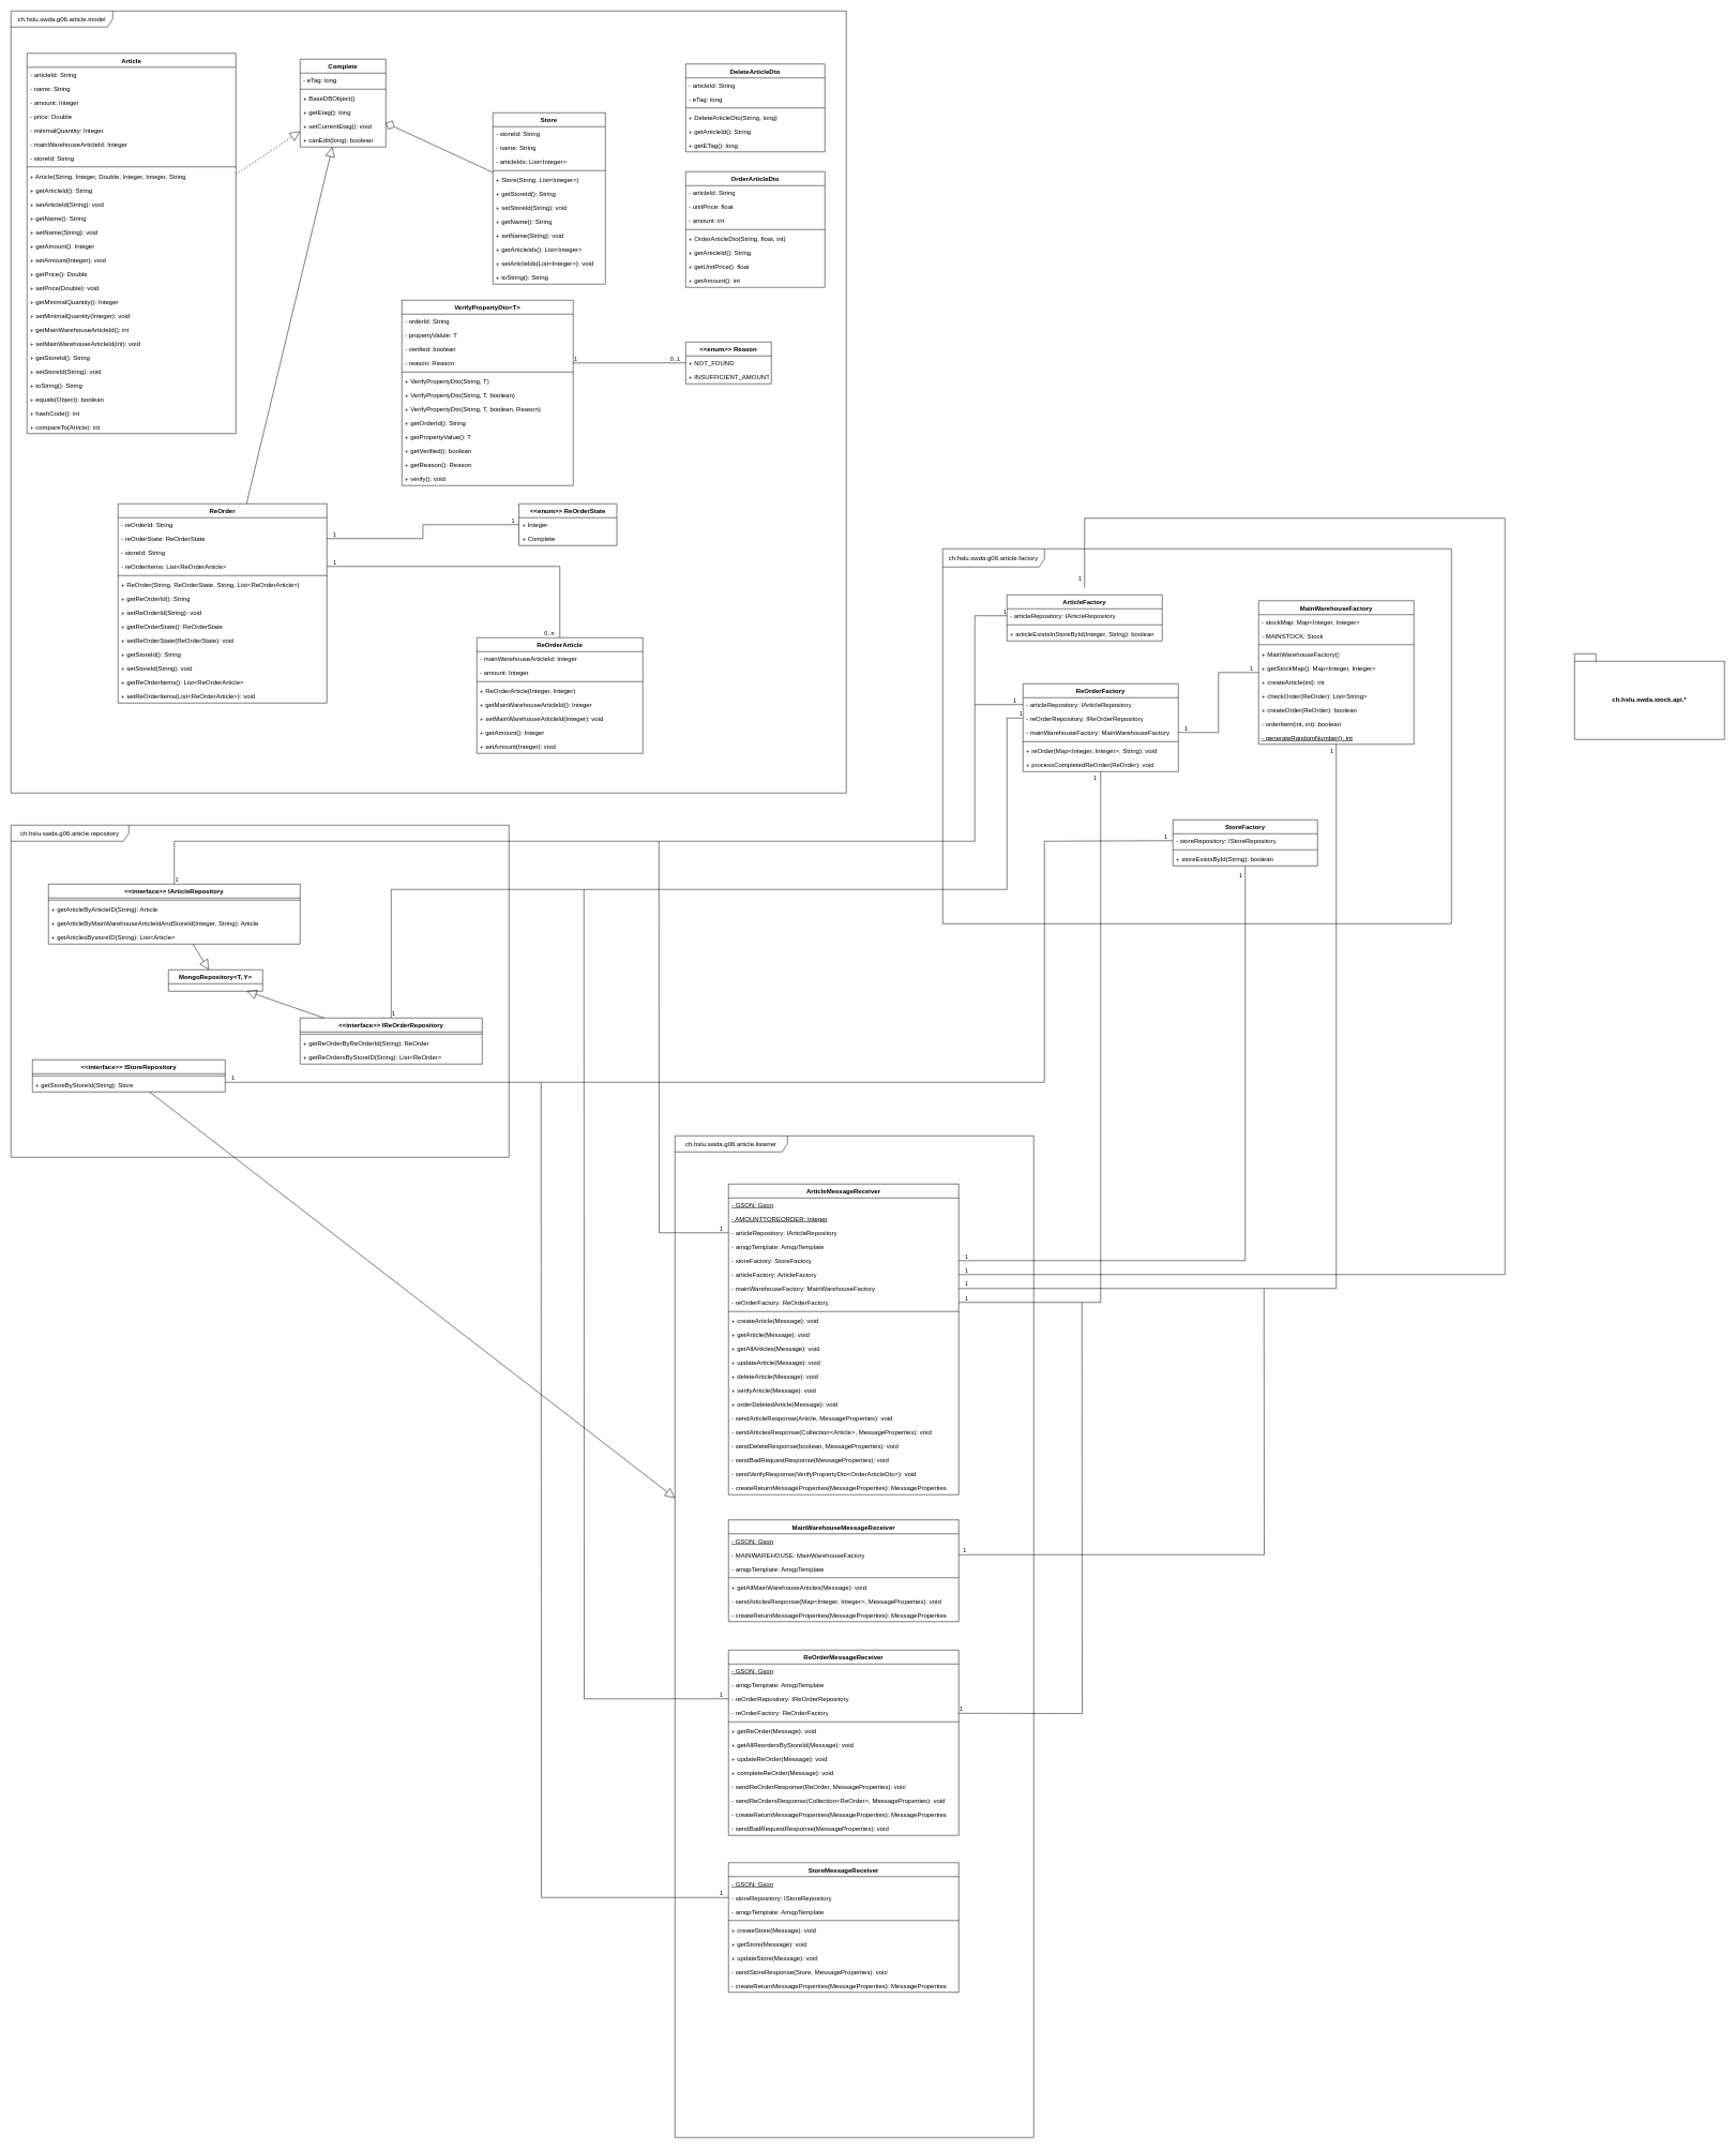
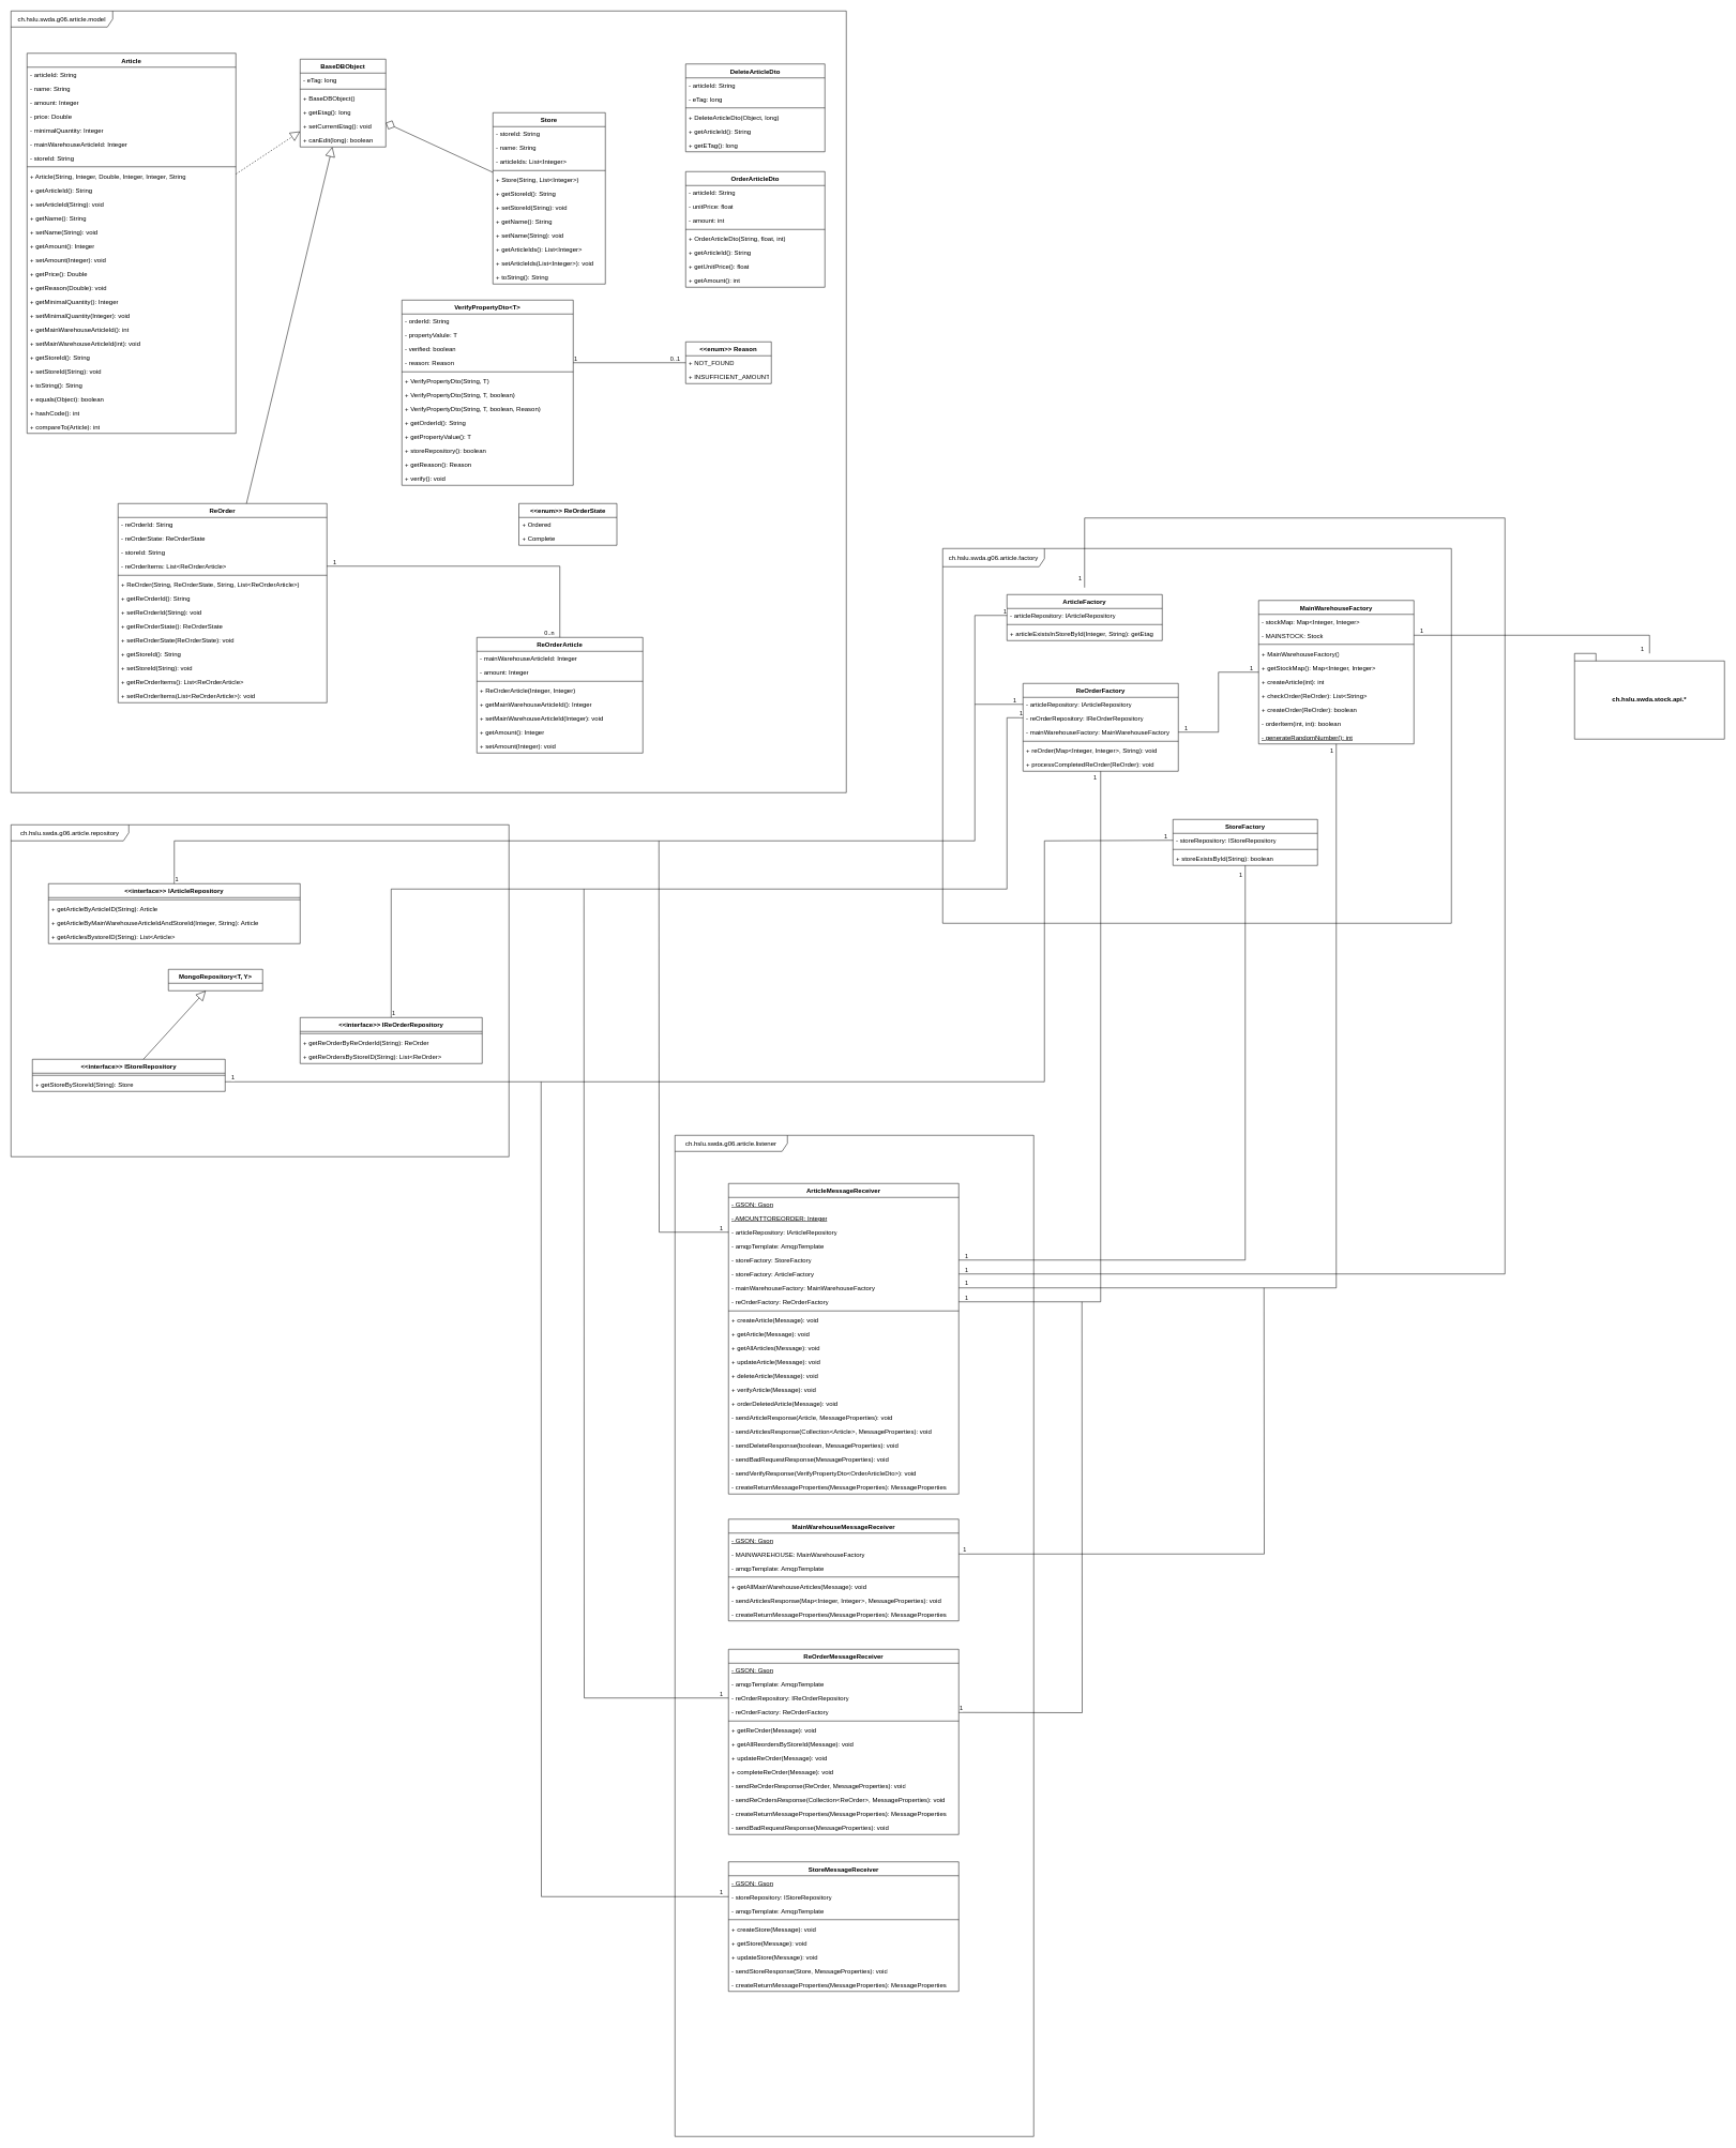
- <mxCell id="3" value="Complete" style="swimlane;fontStyle=1;align=center;verticalAlign=top;childLayout=stackLayout;horizontal=1;startSize=26;horizontalStack=0;resizeParent=1;resizeParentMax=0;resizeLast=0;collapsible=1;marginBottom=0;whiteSpace=wrap;html=1;" vertex="1" parent="1"><mxGeometry x="560" y="110" width="160" height="164" as="geometry" /></mxCell>
+ <mxCell id="3" value="BaseDBObject" style="swimlane;fontStyle=1;align=center;verticalAlign=top;childLayout=stackLayout;horizontal=1;startSize=26;horizontalStack=0;resizeParent=1;resizeParentMax=0;resizeLast=0;collapsible=1;marginBottom=0;whiteSpace=wrap;html=1;" vertex="1" parent="1"><mxGeometry x="560" y="110" width="160" height="164" as="geometry" /></mxCell>
- <mxCell id="43" value="+ DeleteArticleDto(String, long)" style="text;strokeColor=none;fillColor=none;align=left;verticalAlign=top;spacingLeft=4;spacingRight=4;overflow=hidden;rotatable=0;points=[[0,0.5],[1,0.5]];portConstraint=eastwest;whiteSpace=wrap;html=1;" vertex="1" parent="39"><mxGeometry y="86" width="260" height="26" as="geometry" /></mxCell>
+ <mxCell id="43" value="+ DeleteArticleDto(Object, long)" style="text;strokeColor=none;fillColor=none;align=left;verticalAlign=top;spacingLeft=4;spacingRight=4;overflow=hidden;rotatable=0;points=[[0,0.5],[1,0.5]];portConstraint=eastwest;whiteSpace=wrap;html=1;" vertex="1" parent="39"><mxGeometry y="86" width="260" height="26" as="geometry" /></mxCell>
- <mxCell id="27" value="+ setPrice(Double): void" style="text;strokeColor=none;fillColor=none;align=left;verticalAlign=top;spacingLeft=4;spacingRight=4;overflow=hidden;rotatable=0;points=[[0,0.5],[1,0.5]];portConstraint=eastwest;whiteSpace=wrap;html=1;" vertex="1" parent="10"><mxGeometry y="424" width="390" height="26" as="geometry" /></mxCell>
+ <mxCell id="27" value="+ getReason(Double): void" style="text;strokeColor=none;fillColor=none;align=left;verticalAlign=top;spacingLeft=4;spacingRight=4;overflow=hidden;rotatable=0;points=[[0,0.5],[1,0.5]];portConstraint=eastwest;whiteSpace=wrap;html=1;" vertex="1" parent="10"><mxGeometry y="424" width="390" height="26" as="geometry" /></mxCell>
- <mxCell id="117" value="+ getVerified(): boolean" style="text;strokeColor=none;fillColor=none;align=left;verticalAlign=top;spacingLeft=4;spacingRight=4;overflow=hidden;rotatable=0;points=[[0,0.5],[1,0.5]];portConstraint=eastwest;whiteSpace=wrap;html=1;" vertex="1" parent="106"><mxGeometry y="268" width="320" height="26" as="geometry" /></mxCell>
+ <mxCell id="117" value="+ storeRepository(): boolean" style="text;strokeColor=none;fillColor=none;align=left;verticalAlign=top;spacingLeft=4;spacingRight=4;overflow=hidden;rotatable=0;points=[[0,0.5],[1,0.5]];portConstraint=eastwest;whiteSpace=wrap;html=1;" vertex="1" parent="106"><mxGeometry y="268" width="320" height="26" as="geometry" /></mxCell>
- <mxCell id="87" value="+ Integer" style="text;strokeColor=none;fillColor=none;align=left;verticalAlign=top;spacingLeft=4;spacingRight=4;overflow=hidden;rotatable=0;points=[[0,0.5],[1,0.5]];portConstraint=eastwest;whiteSpace=wrap;html=1;" vertex="1" parent="86"><mxGeometry y="26" width="183" height="26" as="geometry" /></mxCell>
+ <mxCell id="87" value="+ Ordered" style="text;strokeColor=none;fillColor=none;align=left;verticalAlign=top;spacingLeft=4;spacingRight=4;overflow=hidden;rotatable=0;points=[[0,0.5],[1,0.5]];portConstraint=eastwest;whiteSpace=wrap;html=1;" vertex="1" parent="86"><mxGeometry y="26" width="183" height="26" as="geometry" /></mxCell>
- <mxCell id="89" value="" style="endArrow=none;html=1;edgeStyle=orthogonalEdgeStyle;rounded=0;" edge="1" parent="1" source="60" target="86"><mxGeometry relative="1" as="geometry"><mxPoint x="790" y="940" as="sourcePoint" /><mxPoint x="950" y="940" as="targetPoint" /></mxGeometry></mxCell>
- <mxCell id="90" value="1" style="edgeLabel;resizable=0;html=1;align=left;verticalAlign=bottom;" connectable="0" vertex="1" parent="89"><mxGeometry x="-1" relative="1" as="geometry"><mxPoint x="10" as="offset" /></mxGeometry></mxCell>
- <mxCell id="91" value="1" style="edgeLabel;resizable=0;html=1;align=right;verticalAlign=bottom;" connectable="0" vertex="1" parent="89"><mxGeometry x="1" relative="1" as="geometry"><mxPoint x="-8" as="offset" /></mxGeometry></mxCell>
+ <mxCell id="160" value="" style="endArrow=none;html=1;edgeStyle=orthogonalEdgeStyle;rounded=0;" edge="1" parent="1" source="150" target="159"><mxGeometry relative="1" as="geometry"><mxPoint x="2780" y="1160" as="sourcePoint" /><mxPoint x="2940" y="1160" as="targetPoint" /></mxGeometry></mxCell>
+ <mxCell id="161" value="1" style="edgeLabel;resizable=0;html=1;align=left;verticalAlign=bottom;" connectable="0" vertex="1" parent="160"><mxGeometry x="-1" relative="1" as="geometry"><mxPoint x="10" as="offset" /></mxGeometry></mxCell>
+ <mxCell id="162" value="1" style="edgeLabel;resizable=0;html=1;align=right;verticalAlign=bottom;" connectable="0" vertex="1" parent="160"><mxGeometry x="1" relative="1" as="geometry"><mxPoint x="-10" as="offset" /></mxGeometry></mxCell>
- <mxCell id="144" value="+&amp;nbsp;articleExistsInStoreById(Integer, String): boolean" style="text;strokeColor=none;fillColor=none;align=left;verticalAlign=top;spacingLeft=4;spacingRight=4;overflow=hidden;rotatable=0;points=[[0,0.5],[1,0.5]];portConstraint=eastwest;whiteSpace=wrap;html=1;" vertex="1" parent="141"><mxGeometry y="60" width="290" height="26" as="geometry" /></mxCell>
+ <mxCell id="144" value="+&amp;nbsp;articleExistsInStoreById(Integer, String): getEtag" style="text;strokeColor=none;fillColor=none;align=left;verticalAlign=top;spacingLeft=4;spacingRight=4;overflow=hidden;rotatable=0;points=[[0,0.5],[1,0.5]];portConstraint=eastwest;whiteSpace=wrap;html=1;" vertex="1" parent="141"><mxGeometry y="60" width="290" height="26" as="geometry" /></mxCell>
- <mxCell id="130" value="" style="endArrow=block;endSize=16;endFill=0;html=1;rounded=0;" edge="1" parent="1" source="124" target="129"><mxGeometry width="160" relative="1" as="geometry"><mxPoint x="120" y="1890" as="sourcePoint" /><mxPoint x="280" y="1890" as="targetPoint" /></mxGeometry></mxCell>
- <mxCell id="135" value="" style="endArrow=block;endSize=16;endFill=0;html=1;rounded=0;" edge="1" parent="1" source="131" target="129"><mxGeometry width="160" relative="1" as="geometry"><mxPoint x="350" y="2010" as="sourcePoint" /><mxPoint x="510" y="2010" as="targetPoint" /></mxGeometry></mxCell>
- <mxCell id="192" value="- articleFactory:&amp;nbsp;ArticleFactory" style="text;strokeColor=none;fillColor=none;align=left;verticalAlign=top;spacingLeft=4;spacingRight=4;overflow=hidden;rotatable=0;points=[[0,0.5],[1,0.5]];portConstraint=eastwest;whiteSpace=wrap;html=1;" vertex="1" parent="186"><mxGeometry y="156" width="430" height="26" as="geometry" /></mxCell>
+ <mxCell id="192" value="- storeFactory:&amp;nbsp;ArticleFactory" style="text;strokeColor=none;fillColor=none;align=left;verticalAlign=top;spacingLeft=4;spacingRight=4;overflow=hidden;rotatable=0;points=[[0,0.5],[1,0.5]];portConstraint=eastwest;whiteSpace=wrap;html=1;" vertex="1" parent="186"><mxGeometry y="156" width="430" height="26" as="geometry" /></mxCell>
- <mxCell id="139" value="" style="endArrow=block;endSize=16;endFill=0;html=1;rounded=0;" edge="1" parent="1" source="136" target="185"><mxGeometry width="160" relative="1" as="geometry"><mxPoint x="470" y="2020" as="sourcePoint" /><mxPoint x="630" y="2020" as="targetPoint" /></mxGeometry></mxCell>
+ <mxCell id="139" value="" style="endArrow=block;endSize=16;endFill=0;html=1;rounded=0;" edge="1" parent="1" source="136" target="129"><mxGeometry width="160" relative="1" as="geometry"><mxPoint x="470" y="2020" as="sourcePoint" /><mxPoint x="630" y="2020" as="targetPoint" /></mxGeometry></mxCell>
